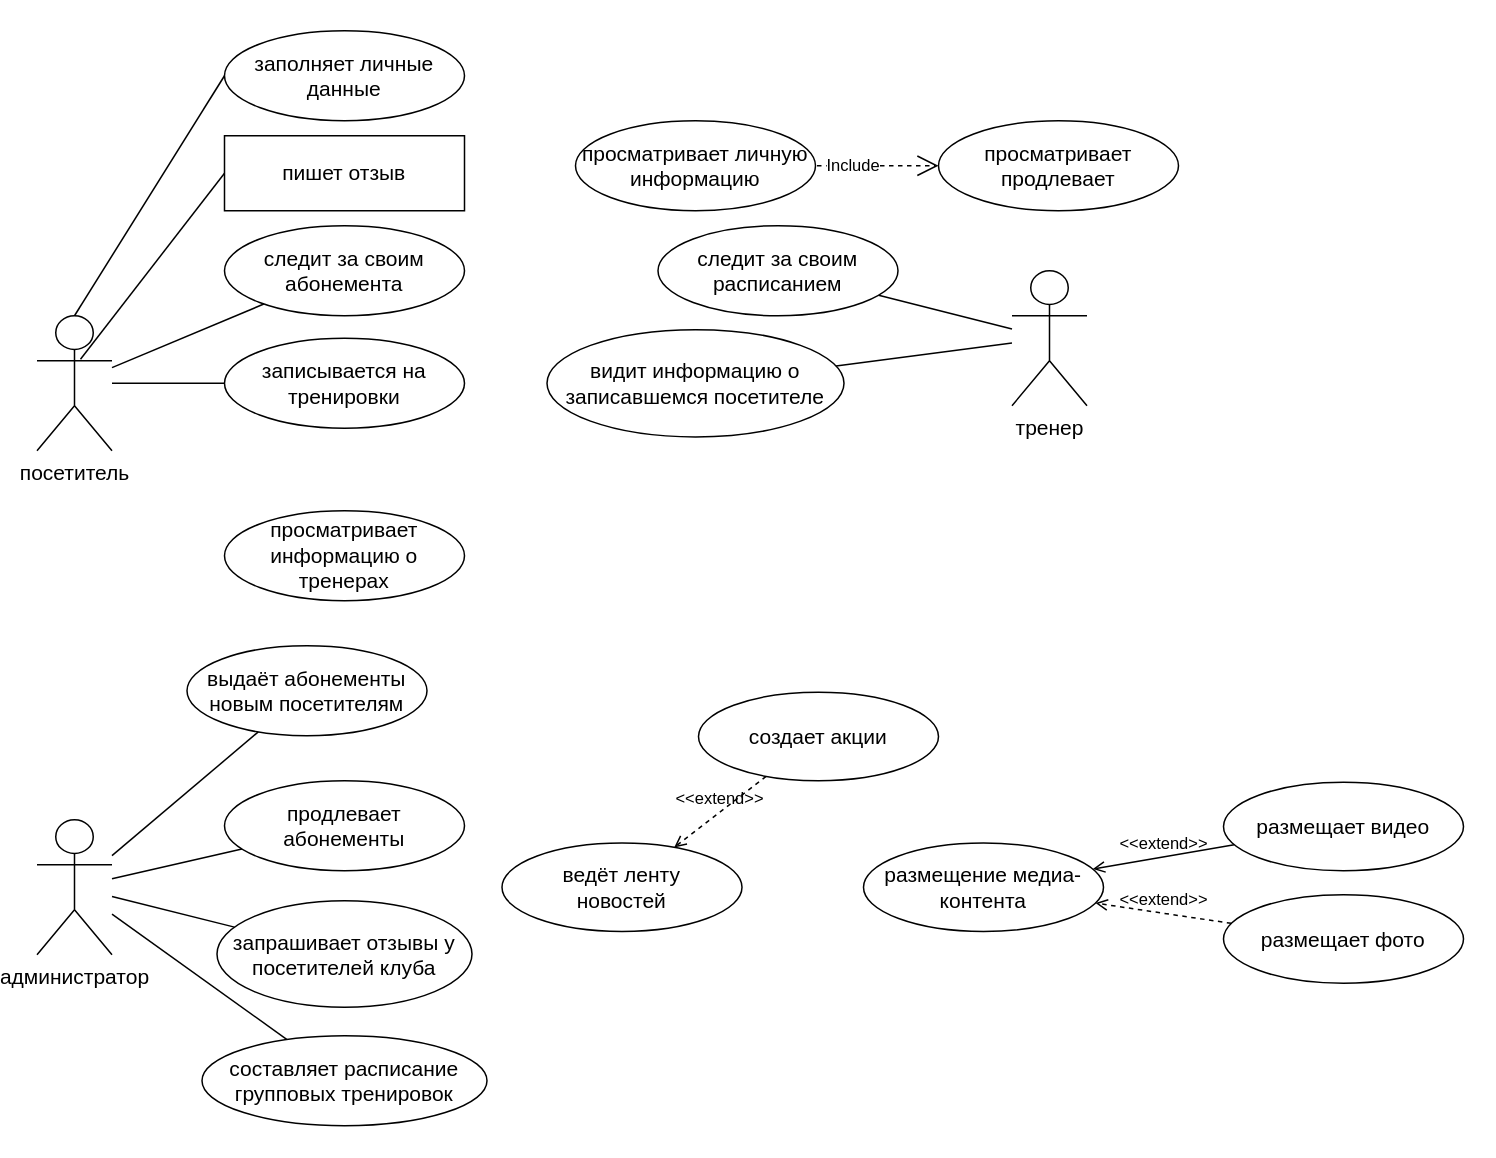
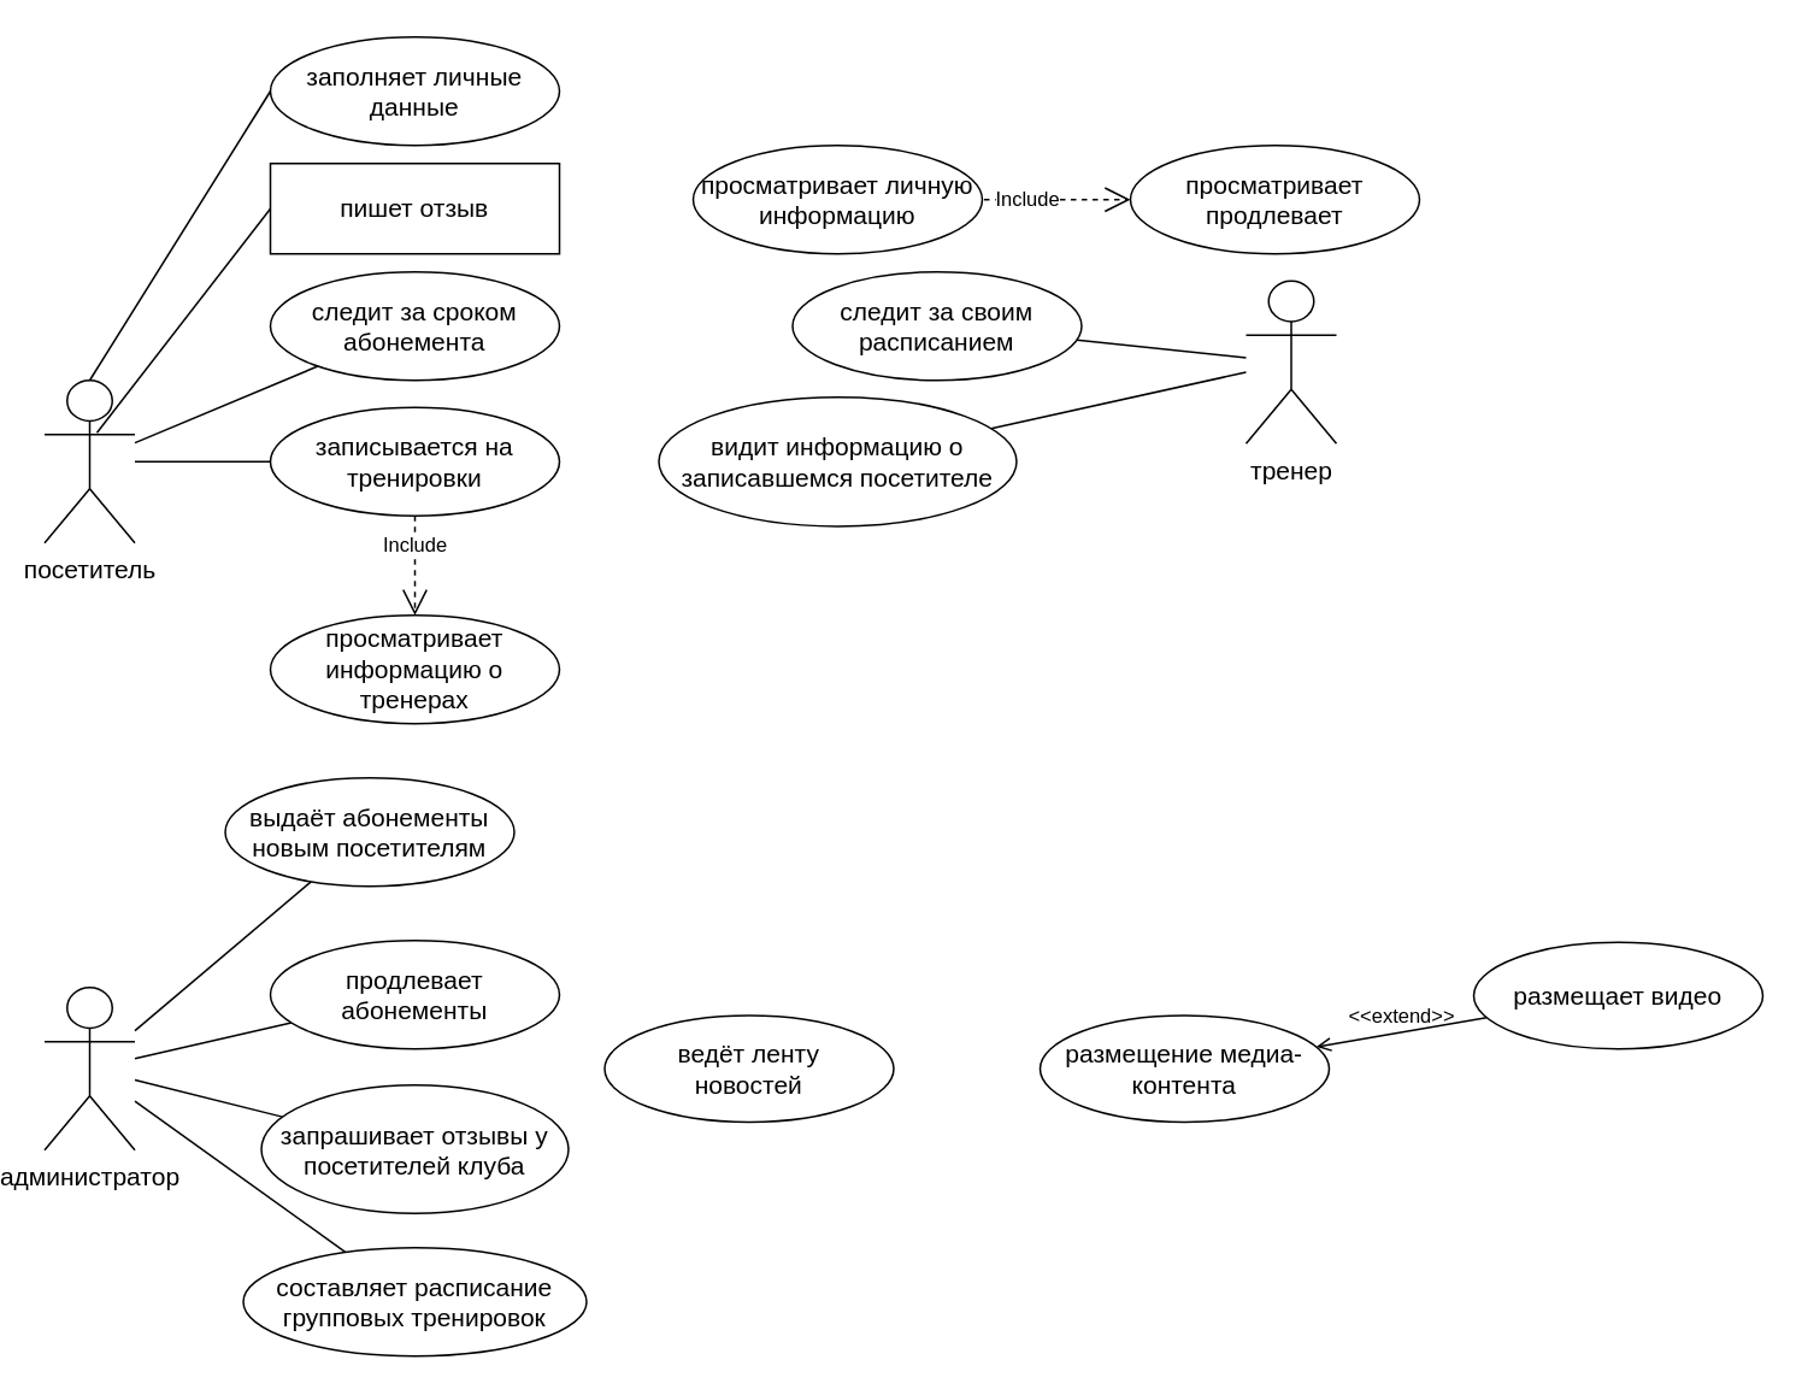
- <mxCell id="12" value="&lt;font style=&quot;font-size: 14px&quot;&gt;следит за своим абонемента&lt;br&gt;&lt;/font&gt;" style="ellipse;whiteSpace=wrap;html=1;" parent="1" vertex="1"><mxGeometry x="145" y="150" width="160" height="60" as="geometry" /></mxCell>
+ <mxCell id="12" value="&lt;font style=&quot;font-size: 14px&quot;&gt;следит за сроком абонемента&lt;br&gt;&lt;/font&gt;" style="ellipse;whiteSpace=wrap;html=1;" parent="1" vertex="1"><mxGeometry x="145" y="150" width="160" height="60" as="geometry" /></mxCell>
- <mxCell id="4" value="&lt;font style=&quot;font-size: 14px&quot;&gt;тренер&lt;br&gt;&lt;/font&gt;" style="shape=umlActor;verticalLabelPosition=bottom;verticalAlign=top;html=1;outlineConnect=0;" parent="1" vertex="1"><mxGeometry x="670" y="180" width="50" height="90" as="geometry" /></mxCell>
+ <mxCell id="4" value="&lt;font style=&quot;font-size: 14px&quot;&gt;тренер&lt;br&gt;&lt;/font&gt;" style="shape=umlActor;verticalLabelPosition=bottom;verticalAlign=top;html=1;outlineConnect=0;" parent="1" vertex="1"><mxGeometry x="685" y="155" width="50" height="90" as="geometry" /></mxCell>
+ <mxCell id="19" value="Include" style="endArrow=open;endSize=12;dashed=1;html=1;targetPerimeterSpacing=0;" parent="1" source="14" target="13" edge="1"><mxGeometry x="-0.405" width="160" relative="1" as="geometry"><mxPoint x="740" y="506" as="sourcePoint" /><mxPoint x="410" y="386" as="targetPoint" /><Array as="points" /><mxPoint as="offset" /></mxGeometry></mxCell>
- <mxCell id="25" value="создает акции" style="ellipse;whiteSpace=wrap;html=1;fontSize=14;" parent="1" vertex="1"><mxGeometry x="461" y="461" width="160" height="59" as="geometry" /></mxCell>
- <mxCell id="24" value="&amp;lt;&amp;lt;extend&amp;gt;&amp;gt;" style="html=1;verticalAlign=bottom;labelBackgroundColor=none;endArrow=open;endFill=0;dashed=1;" parent="1" source="25" target="18" edge="1"><mxGeometry width="160" relative="1" as="geometry"><mxPoint x="-161" y="920" as="sourcePoint" /><mxPoint x="-1" y="920" as="targetPoint" /></mxGeometry></mxCell>
- <mxCell id="28" value="&amp;lt;&amp;lt;extend&amp;gt;&amp;gt;" style="html=1;verticalAlign=bottom;labelBackgroundColor=none;endArrow=open;endFill=0;dashed=1;" parent="1" source="26" target="30" edge="1"><mxGeometry width="160" relative="1" as="geometry"><mxPoint x="-33.728" y="1009.376" as="sourcePoint" /><mxPoint x="-91.18" y="879.619" as="targetPoint" /></mxGeometry></mxCell>
- <mxCell id="26" value="размещает фото" style="ellipse;whiteSpace=wrap;html=1;fontSize=14;" parent="1" vertex="1"><mxGeometry x="811" y="596" width="160" height="59" as="geometry" /></mxCell>
